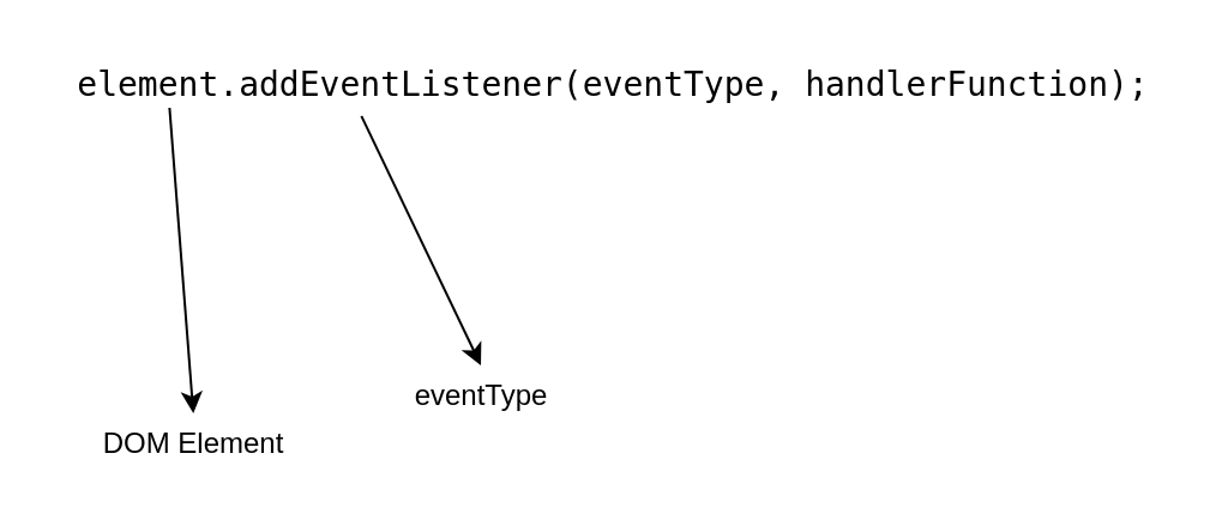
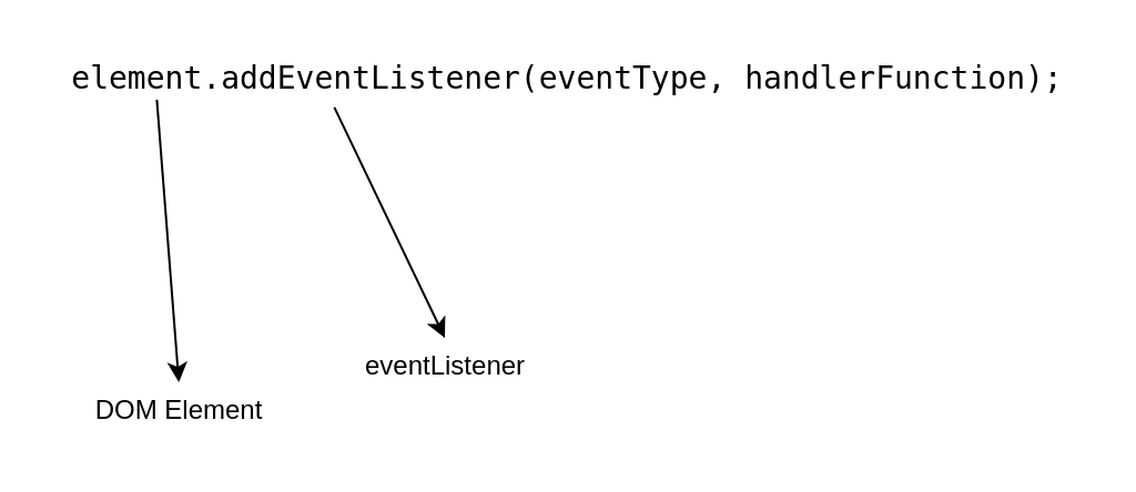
- <mxCell id="6" value="eventType" style="text;html=1;align=center;verticalAlign=middle;resizable=0;points=[];autosize=1;strokeColor=none;fillColor=none;" vertex="1" parent="1"><mxGeometry x="150" y="150" width="100" height="30" as="geometry" /></mxCell>
+ <mxCell id="6" value="eventListener" style="text;html=1;align=center;verticalAlign=middle;resizable=0;points=[];autosize=1;strokeColor=none;fillColor=none;" vertex="1" parent="1"><mxGeometry x="150" y="150" width="100" height="30" as="geometry" /></mxCell>
